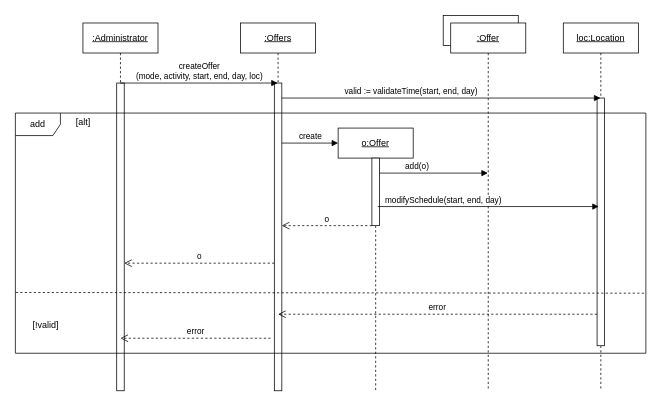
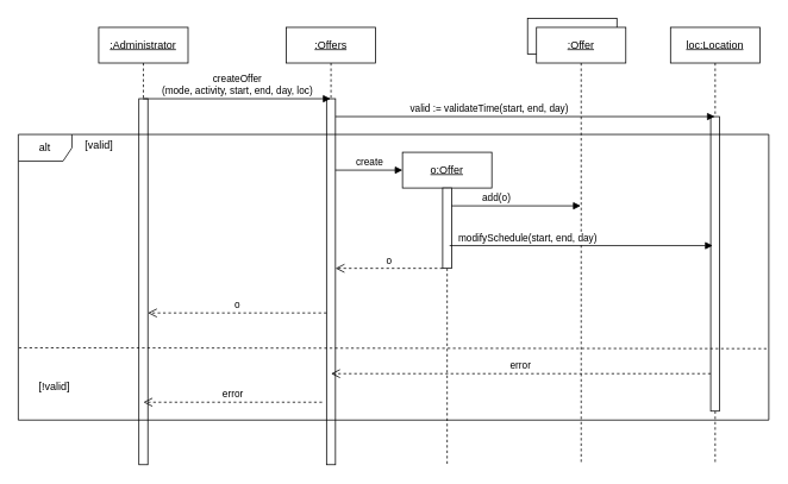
- <mxCell id="20" value="[alt]" style="text;html=1;align=center;verticalAlign=middle;resizable=0;points=[];autosize=1;strokeColor=none;fillColor=none;" vertex="1" parent="1"><mxGeometry x="85" y="148" width="50" height="30" as="geometry" /></mxCell>
+ <mxCell id="20" value="[valid]" style="text;html=1;align=center;verticalAlign=middle;resizable=0;points=[];autosize=1;strokeColor=none;fillColor=none;" vertex="1" parent="1"><mxGeometry x="85" y="148" width="50" height="30" as="geometry" /></mxCell>
- <mxCell id="19" value="add" style="shape=umlFrame;whiteSpace=wrap;html=1;pointerEvents=0;" vertex="1" parent="1"><mxGeometry x="20" y="150" width="840" height="320" as="geometry" /></mxCell>
+ <mxCell id="19" value="alt" style="shape=umlFrame;whiteSpace=wrap;html=1;pointerEvents=0;" vertex="1" parent="1"><mxGeometry x="20" y="150" width="840" height="320" as="geometry" /></mxCell>
